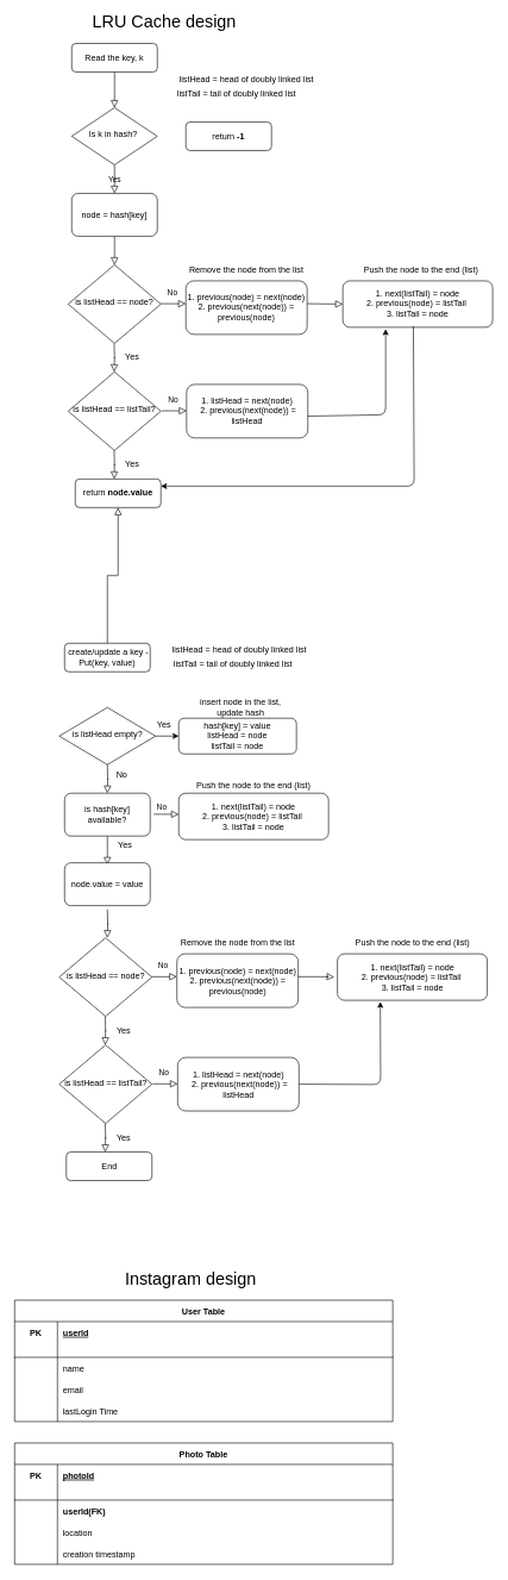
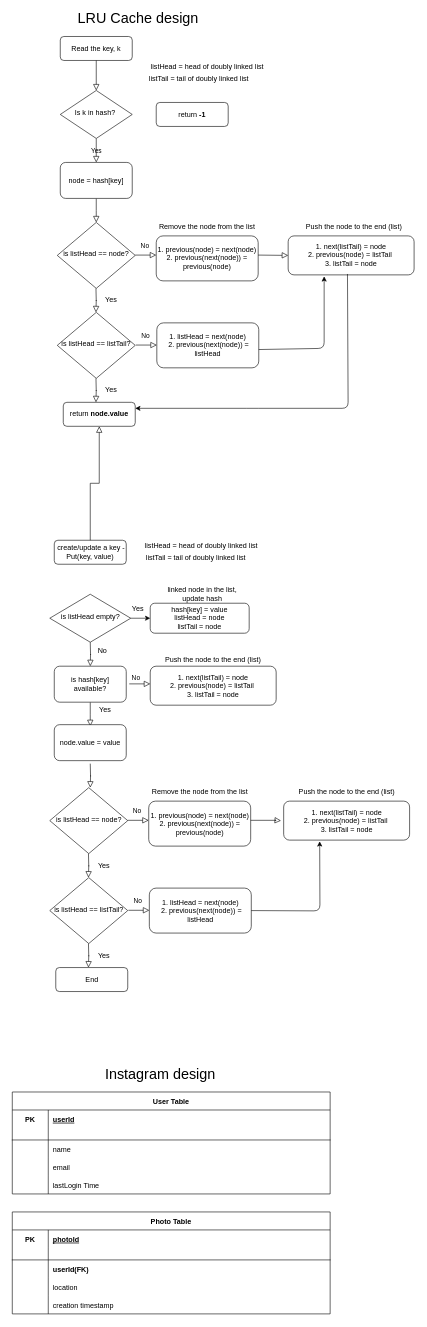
- <mxCell id="12" value="insert node in the list, update hash" style="text;html=1;strokeColor=none;fillColor=none;align=center;verticalAlign=middle;whiteSpace=wrap;rounded=0;" parent="1" vertex="1"><mxGeometry x="277" y="980" width="120" height="20" as="geometry" /></mxCell>
+ <mxCell id="12" value="linked node in the list, update hash" style="text;html=1;strokeColor=none;fillColor=none;align=center;verticalAlign=middle;whiteSpace=wrap;rounded=0;" parent="1" vertex="1"><mxGeometry x="277" y="980" width="120" height="20" as="geometry" /></mxCell>
